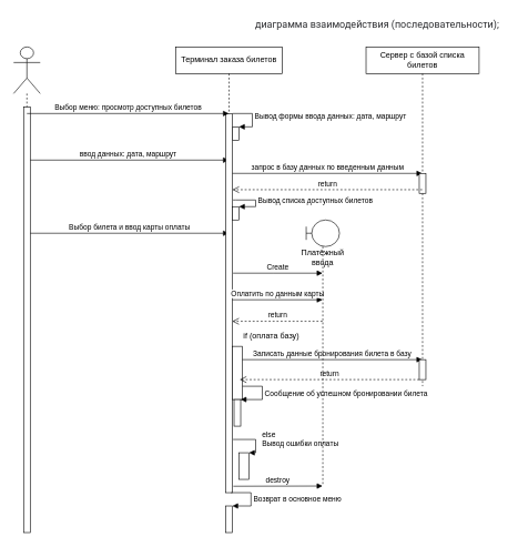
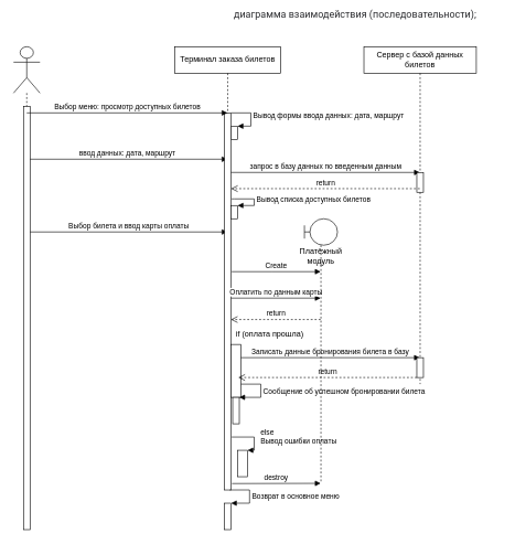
- <mxCell id="2" value="&lt;ul style=&quot;box-sizing: border-box; margin: 0px; list-style: none; padding: 0px; color: rgb(44, 45, 48); font-family: Roboto, &amp;quot;San Francisco&amp;quot;, &amp;quot;Helvetica Neue&amp;quot;, Helvetica, Arial; font-size: 15px; text-align: start; background-color: rgb(255, 255, 255);&quot;&gt;&lt;li style=&quot;box-sizing: border-box;&quot;&gt;диаграмма взаимодействия (последовательности);&lt;/li&gt;&lt;/ul&gt;" style="text;html=1;strokeColor=none;fillColor=none;align=center;verticalAlign=middle;whiteSpace=wrap;rounded=0;" vertex="1" parent="1"><mxGeometry x="377" width="380" height="30" as="geometry" y="20" /></mxCell>
+ <mxCell id="2" value="&lt;ul style=&quot;box-sizing: border-box; margin: 0px; list-style: none; padding: 0px; color: rgb(44, 45, 48); font-family: Roboto, &amp;quot;San Francisco&amp;quot;, &amp;quot;Helvetica Neue&amp;quot;, Helvetica, Arial; font-size: 15px; text-align: start; background-color: rgb(255, 255, 255);&quot;&gt;&lt;li style=&quot;box-sizing: border-box;&quot;&gt;диаграмма взаимодействия (последовательности);&lt;/li&gt;&lt;/ul&gt;" style="text;html=1;strokeColor=none;fillColor=none;align=center;verticalAlign=middle;whiteSpace=wrap;rounded=0;" vertex="1" parent="1"><mxGeometry x="347" y="5" width="380" height="30" as="geometry" /></mxCell>
- <mxCell id="22" value="Сервер с базой списка билетов" style="shape=umlLifeline;perimeter=lifelinePerimeter;whiteSpace=wrap;html=1;container=1;collapsible=0;recursiveResize=0;outlineConnect=0;" vertex="1" parent="1"><mxGeometry x="550" y="70" width="170" height="510" as="geometry" /></mxCell>
+ <mxCell id="22" value="Сервер с базой данных билетов" style="shape=umlLifeline;perimeter=lifelinePerimeter;whiteSpace=wrap;html=1;container=1;collapsible=0;recursiveResize=0;outlineConnect=0;" vertex="1" parent="1"><mxGeometry x="550" y="70" width="170" height="510" as="geometry" /></mxCell>
- <mxCell id="27" value="Платёжный ввода" style="shape=umlLifeline;participant=umlBoundary;perimeter=lifelinePerimeter;whiteSpace=wrap;html=1;container=1;collapsible=0;recursiveResize=0;verticalAlign=top;spacingTop=36;outlineConnect=0;" vertex="1" parent="1"><mxGeometry x="460" y="330" width="50" height="400" as="geometry" /></mxCell>
+ <mxCell id="27" value="Платёжный модуль" style="shape=umlLifeline;participant=umlBoundary;perimeter=lifelinePerimeter;whiteSpace=wrap;html=1;container=1;collapsible=0;recursiveResize=0;verticalAlign=top;spacingTop=36;outlineConnect=0;" vertex="1" parent="1"><mxGeometry x="460" y="330" width="50" height="400" as="geometry" /></mxCell>
- <mxCell id="30" value="if (оплата базу)&amp;nbsp;" style="text;html=1;align=center;verticalAlign=middle;resizable=0;points=[];autosize=1;strokeColor=none;fillColor=none;" vertex="1" parent="1"><mxGeometry x="344" y="490" width="130" height="30" as="geometry" /></mxCell>
+ <mxCell id="30" value="if (оплата прошла)&amp;nbsp;" style="text;html=1;align=center;verticalAlign=middle;resizable=0;points=[];autosize=1;strokeColor=none;fillColor=none;" vertex="1" parent="1"><mxGeometry x="344" y="490" width="130" height="30" as="geometry" /></mxCell>
